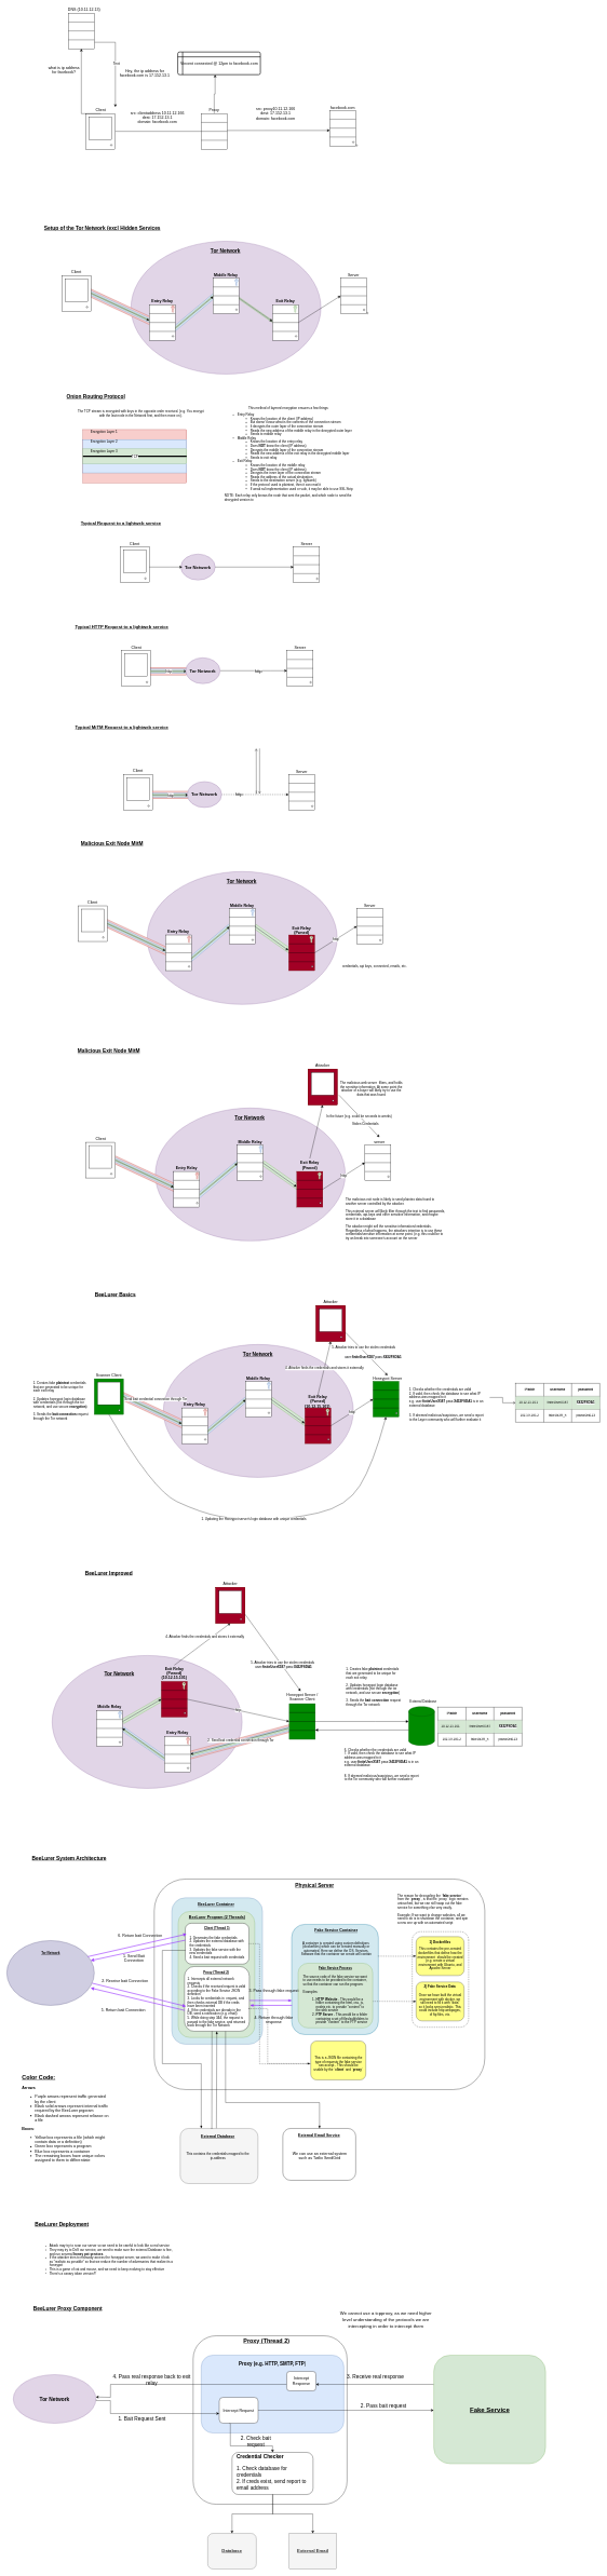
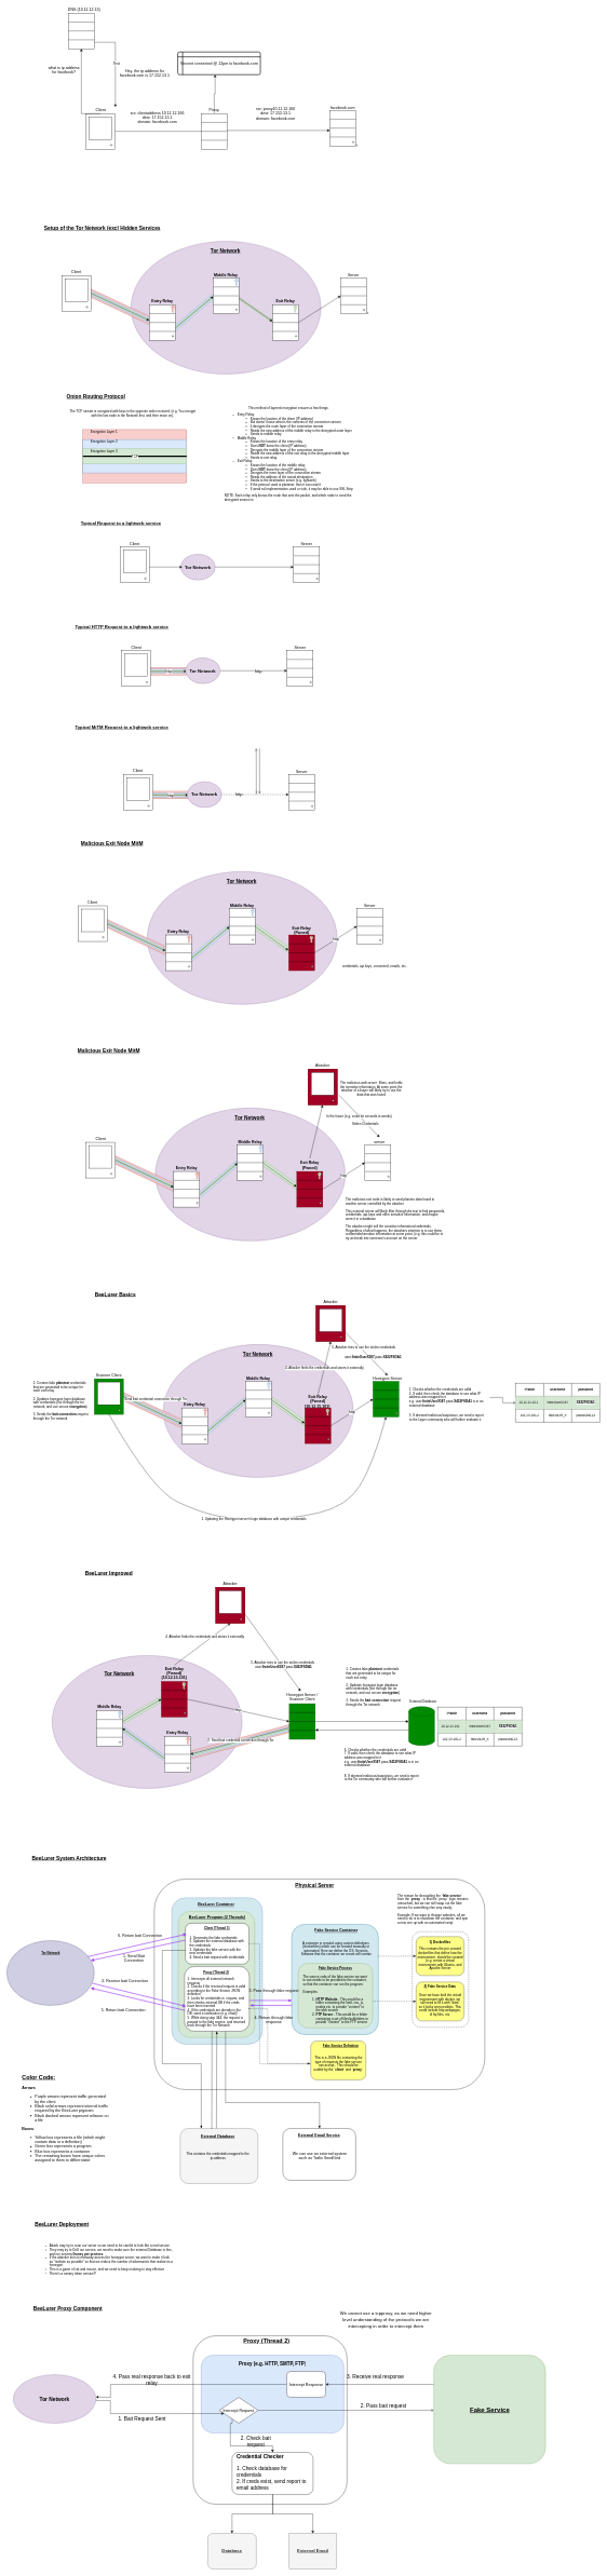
- <mxCell id="247" value="The TCP stream is encrypted with keys in the opposite order received. (e.g. You encrypt with the last node in the Network first, and then move on)." style="text;html=1;strokeColor=none;fillColor=none;align=center;verticalAlign=middle;whiteSpace=wrap;rounded=0;fontSize=10;" parent="1" vertex="1"><mxGeometry x="237" y="1260" width="393" height="30" as="geometry" /></mxCell>
+ <mxCell id="247" value="The TCP stream is encrypted with keys in the opposite order received. (e.g. You encrypt with the last node in the Network first, and then move on)." style="text;html=1;strokeColor=none;fillColor=none;align=center;verticalAlign=middle;whiteSpace=wrap;rounded=0;fontSize=10;" parent="1" vertex="1"><mxGeometry x="212" y="1260" width="393" height="30" as="geometry" /></mxCell>
+ <mxCell id="37" value="&lt;b&gt;&lt;u&gt;Fake Service Definition&lt;/u&gt;&lt;/b&gt;" style="text;html=1;strokeColor=none;fillColor=none;align=center;verticalAlign=middle;whiteSpace=wrap;rounded=0;fontSize=10;container=0;" parent="35" vertex="1"><mxGeometry x="20.96" width="143.444" height="30" as="geometry" /></mxCell>
- <mxCell id="551" value="Intercept Response" style="rounded=1;whiteSpace=wrap;html=1;" vertex="1" parent="1"><mxGeometry x="883.75" y="7320" width="90" height="60" as="geometry" /></mxCell>
+ <mxCell id="551" value="Intercept Response" style="rounded=1;whiteSpace=wrap;html=1;" vertex="1" parent="1"><mxGeometry x="883.75" y="7320" width="120" height="80" as="geometry" /></mxCell>
- <mxCell id="548" value="Intercept Request" style="rounded=1;whiteSpace=wrap;html=1;" vertex="1" parent="1"><mxGeometry x="675.46" y="7400" width="120" height="80" as="geometry" /></mxCell>
+ <mxCell id="548" value="Intercept Request" style="rhombus;whiteSpace=wrap;html=1;" vertex="1" parent="1"><mxGeometry x="675.46" y="7400" width="120" height="80" as="geometry" /></mxCell>
- <mxCell id="547" style="edgeStyle=orthogonalEdgeStyle;rounded=0;orthogonalLoop=1;jettySize=auto;html=1;fontSize=14;" edge="1" parent="1" source="548" target="562"><mxGeometry relative="1" as="geometry"><Array as="points"><mxPoint x="1140" y="7440" /><mxPoint x="1140" y="7440" /></Array></mxGeometry></mxCell>
+ <mxCell id="547" style="edgeStyle=orthogonalEdgeStyle;rounded=0;orthogonalLoop=1;jettySize=auto;html=1;fontSize=14;endArrow=open;" edge="1" parent="1" source="548" target="562"><mxGeometry relative="1" as="geometry"><Array as="points"><mxPoint x="1140" y="7440" /><mxPoint x="1140" y="7440" /></Array></mxGeometry></mxCell>
